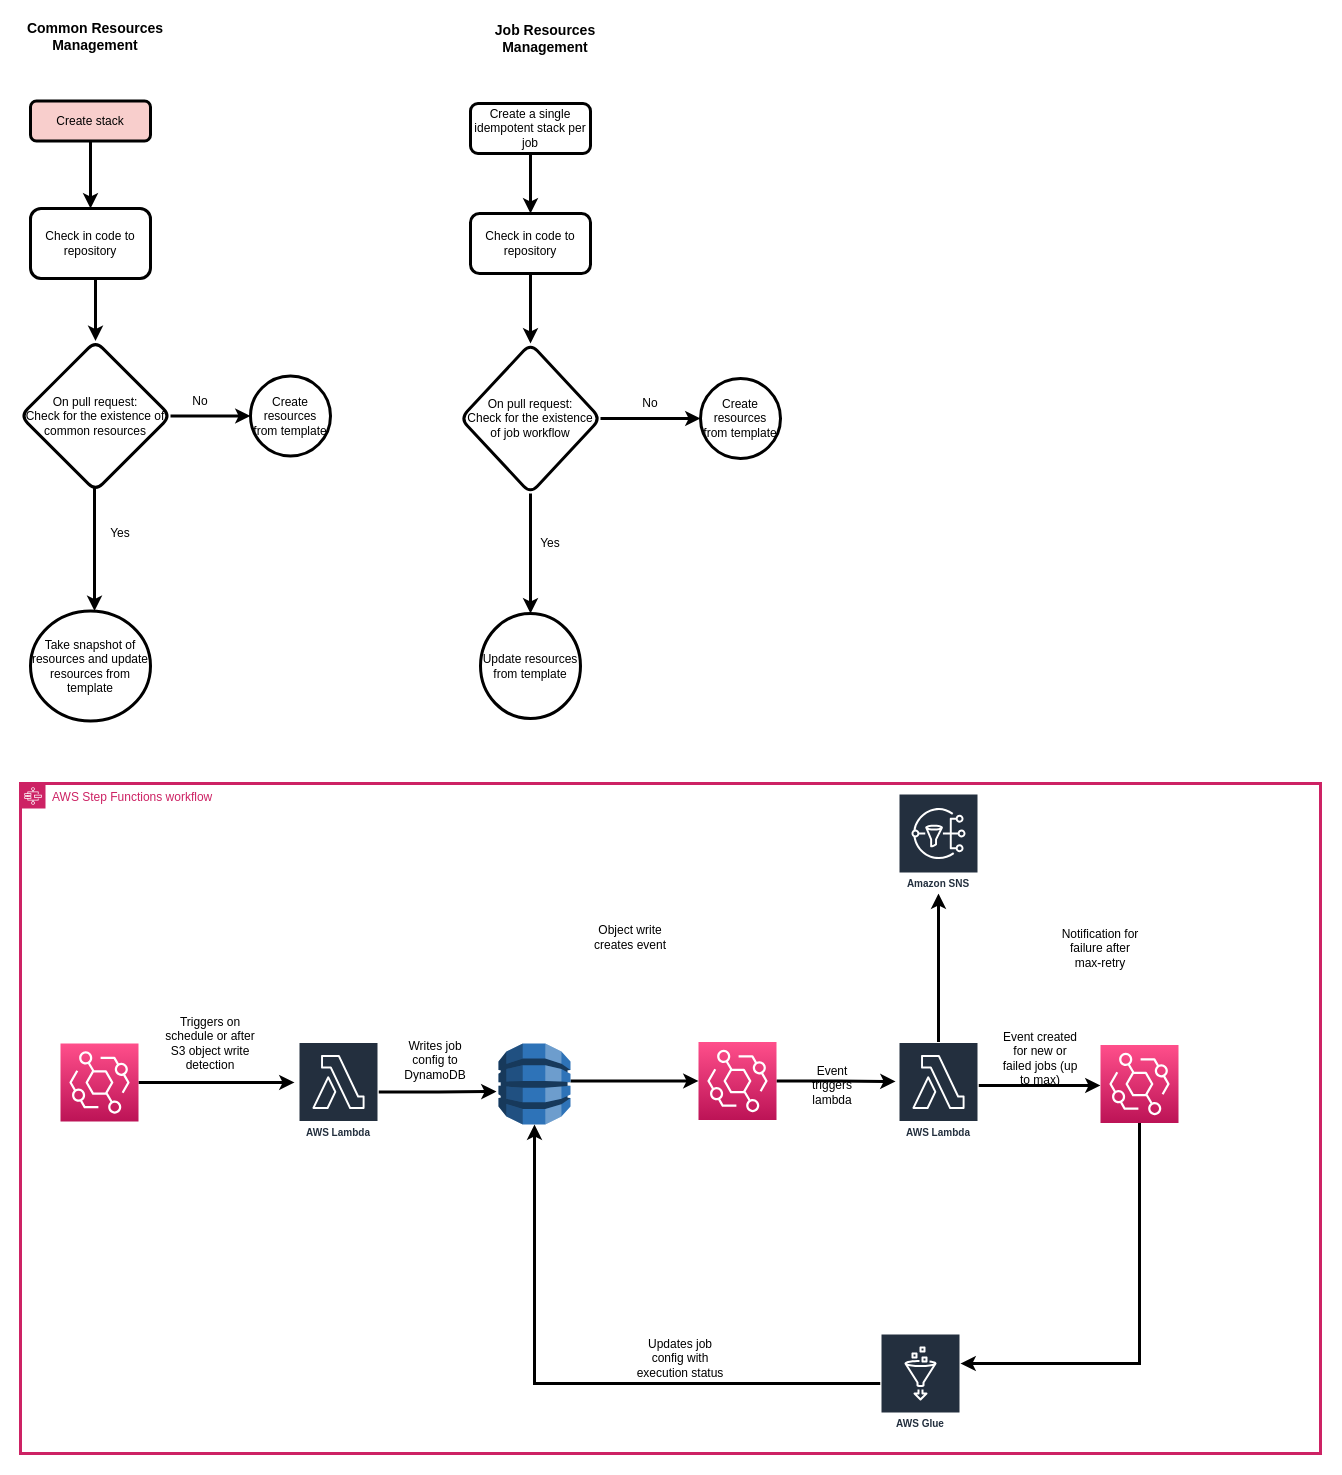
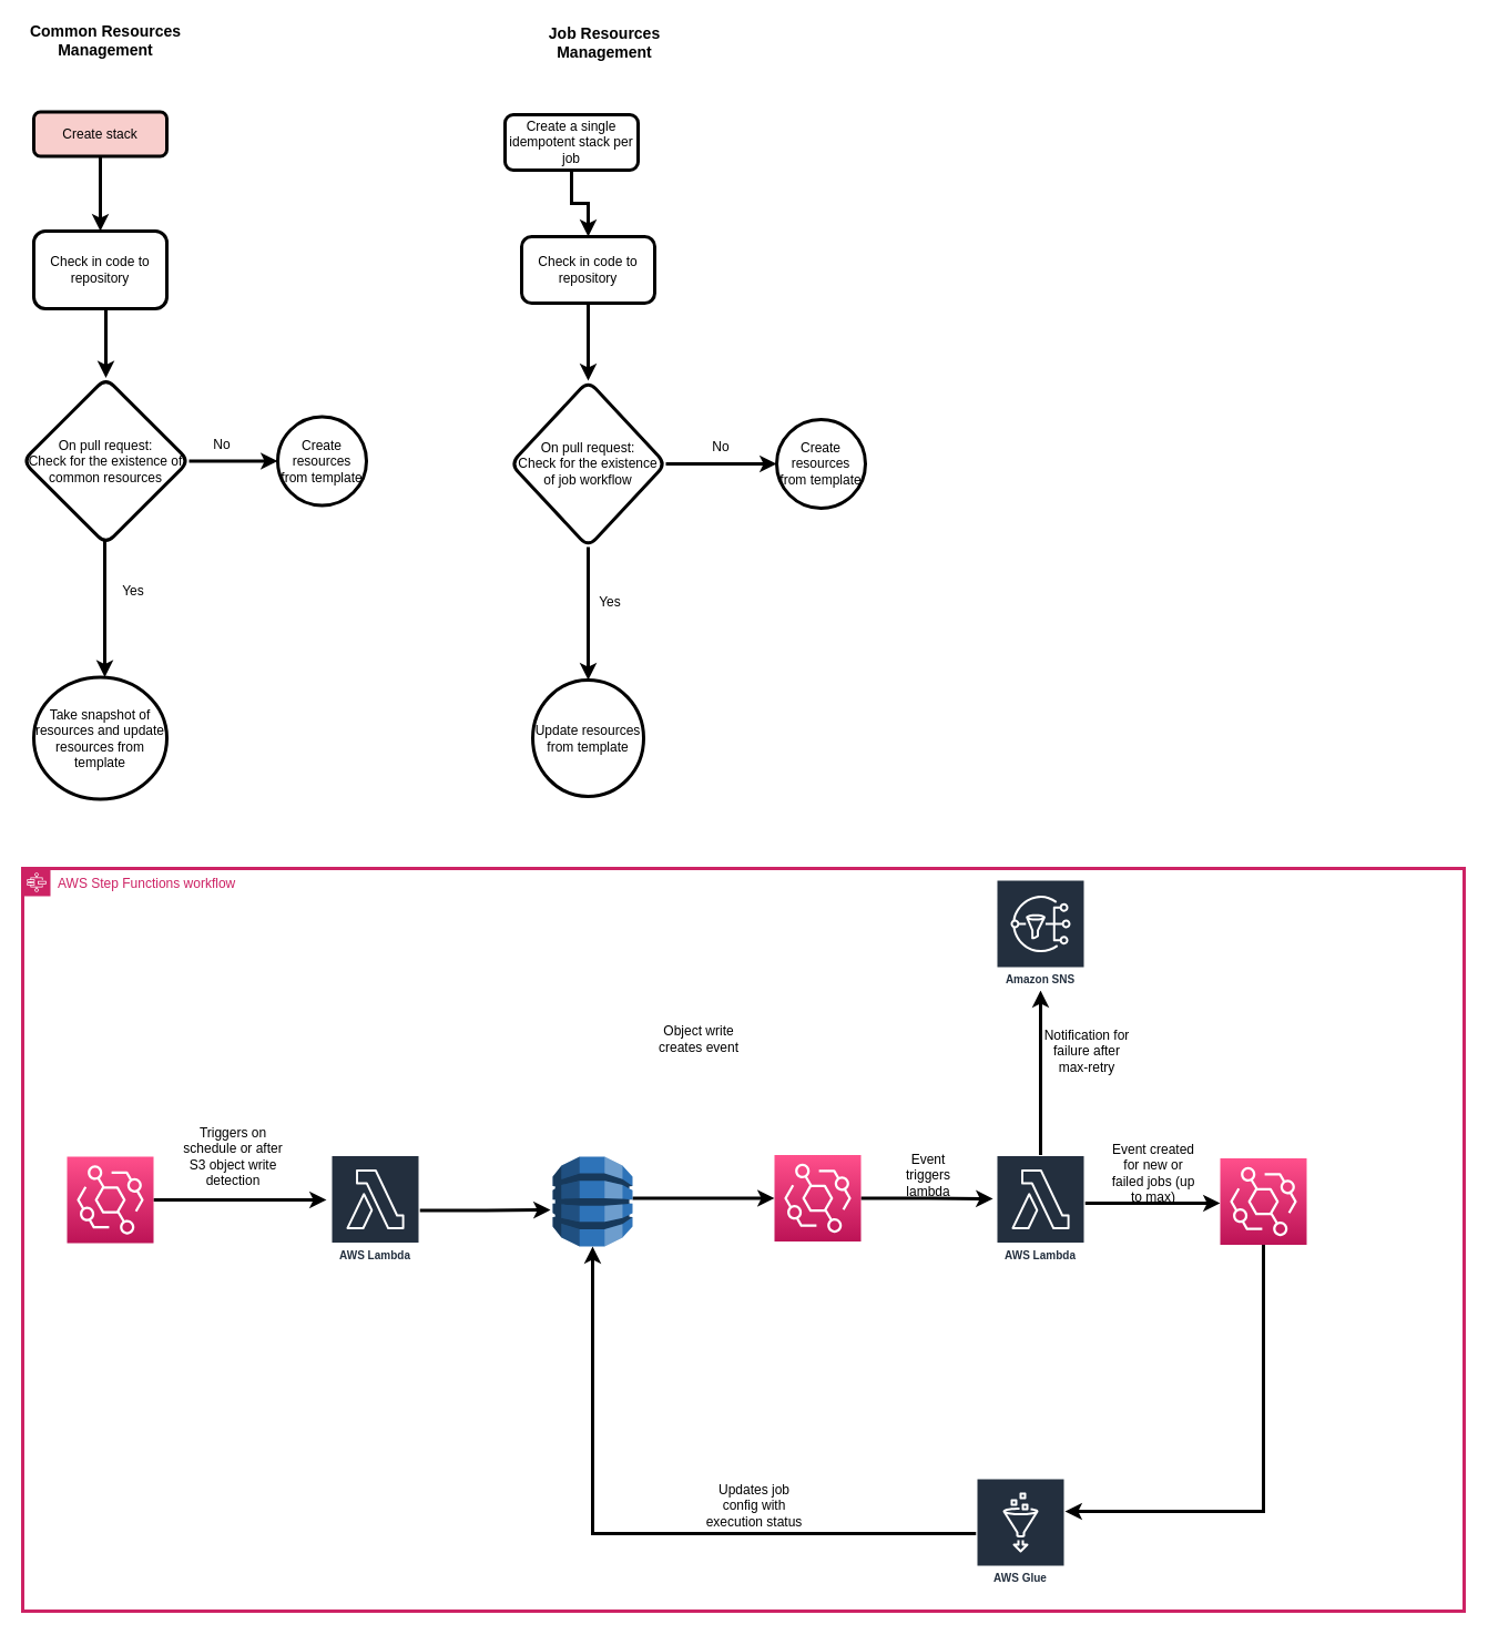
- <mxCell id="18" value="Create a single idempotent stack per job" style="rounded=1;whiteSpace=wrap;html=1;fontSize=12;glass=0;strokeWidth=3;shadow=0;" vertex="1" parent="1"><mxGeometry x="470" y="103" width="120" height="50" as="geometry" /></mxCell>
+ <mxCell id="18" value="Create a single idempotent stack per job" style="rounded=1;whiteSpace=wrap;html=1;fontSize=12;glass=0;strokeWidth=3;shadow=0;" vertex="1" parent="1"><mxGeometry x="455" y="103" width="120" height="50" as="geometry" /></mxCell>
- <mxCell id="49" value="Notification for failure after max-retry" style="text;strokeColor=none;align=center;fillColor=none;html=1;verticalAlign=middle;whiteSpace=wrap;rounded=0;strokeWidth=3;" vertex="1" parent="26"><mxGeometry x="1040" y="150" width="80" height="30" as="geometry" /></mxCell>
+ <mxCell id="49" value="Notification for failure after max-retry" style="text;strokeColor=none;align=center;fillColor=none;html=1;verticalAlign=middle;whiteSpace=wrap;rounded=0;strokeWidth=3;" vertex="1" parent="26"><mxGeometry x="920" y="150" width="80" height="30" as="geometry" /></mxCell>
- <mxCell id="36" value="Writes job config to DynamoDB" style="text;strokeColor=none;align=center;fillColor=none;html=1;verticalAlign=middle;whiteSpace=wrap;rounded=0;strokeWidth=3;" vertex="1" parent="26"><mxGeometry x="390" y="261.5" width="50" height="30" as="geometry" /></mxCell>
- <mxCell id="37" value="Event triggers lambda" style="text;strokeColor=none;align=center;fillColor=none;html=1;verticalAlign=middle;whiteSpace=wrap;rounded=0;strokeWidth=3;" vertex="1" parent="26"><mxGeometry x="782" y="286.5" width="60" height="30" as="geometry" /></mxCell>
+ <mxCell id="37" value="Event triggers lambda" style="text;strokeColor=none;align=center;fillColor=none;html=1;verticalAlign=middle;whiteSpace=wrap;rounded=0;strokeWidth=3;" vertex="1" parent="26"><mxGeometry x="787" y="261.5" width="60" height="30" as="geometry" /></mxCell>
